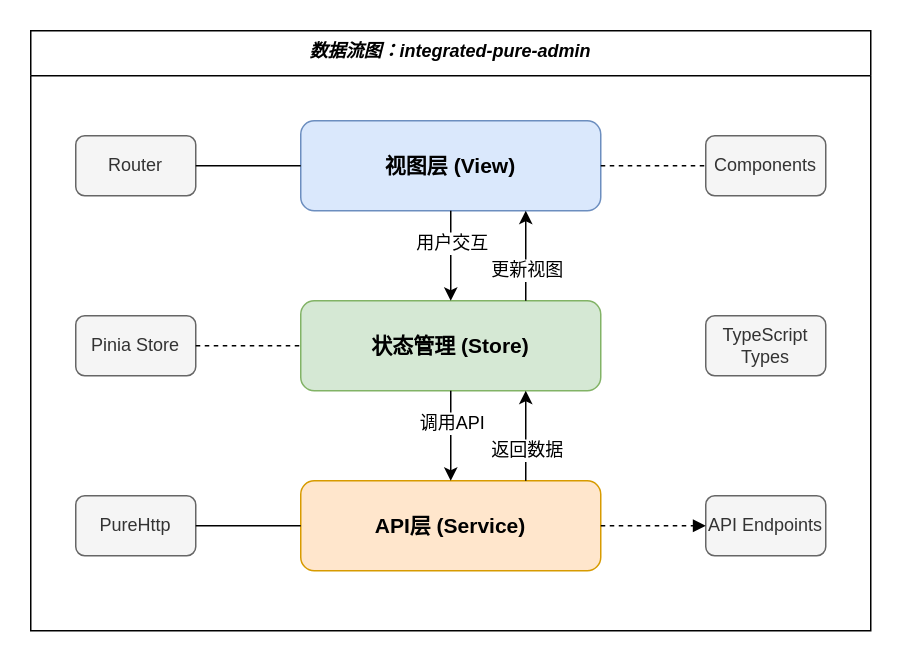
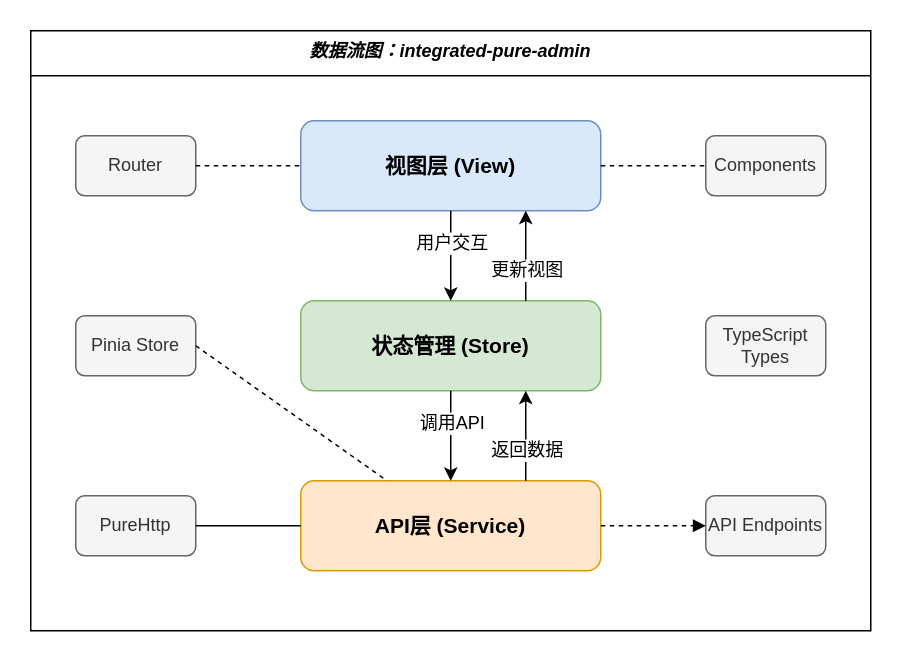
- <mxCell id="20" value="" style="endArrow=none;dashed=0;html=1;rounded=0;entryX=0;entryY=0.5;entryDx=0;entryDy=0;exitX=1;exitY=0.5;exitDx=0;exitDy=0;" parent="2" source="14" target="3" edge="1"><mxGeometry width="50" height="50" relative="1" as="geometry"><mxPoint x="380" y="220" as="sourcePoint" /><mxPoint x="430" y="170" as="targetPoint" /></mxGeometry></mxCell>
+ <mxCell id="20" value="" style="endArrow=none;dashed=1;html=1;rounded=0;entryX=0;entryY=0.5;entryDx=0;entryDy=0;exitX=1;exitY=0.5;exitDx=0;exitDy=0;" parent="2" source="14" target="3" edge="1"><mxGeometry width="50" height="50" relative="1" as="geometry"><mxPoint x="380" y="220" as="sourcePoint" /><mxPoint x="430" y="170" as="targetPoint" /></mxGeometry></mxCell>
- <mxCell id="22" value="" style="endArrow=none;dashed=1;html=1;rounded=0;entryX=0;entryY=0.5;entryDx=0;entryDy=0;exitX=1;exitY=0.5;exitDx=0;exitDy=0;" parent="2" source="16" target="4" edge="1"><mxGeometry width="50" height="50" relative="1" as="geometry"><mxPoint x="380" y="220" as="sourcePoint" /><mxPoint x="430" y="170" as="targetPoint" /></mxGeometry></mxCell>
+ <mxCell id="22" value="" style="endArrow=none;dashed=1;html=1;rounded=0;exitX=1;exitY=0.5;exitDx=0;exitDy=0;" parent="2" source="16" target="5" edge="1"><mxGeometry width="50" height="50" relative="1" as="geometry"><mxPoint x="380" y="220" as="sourcePoint" /><mxPoint x="430" y="170" as="targetPoint" /></mxGeometry></mxCell>
